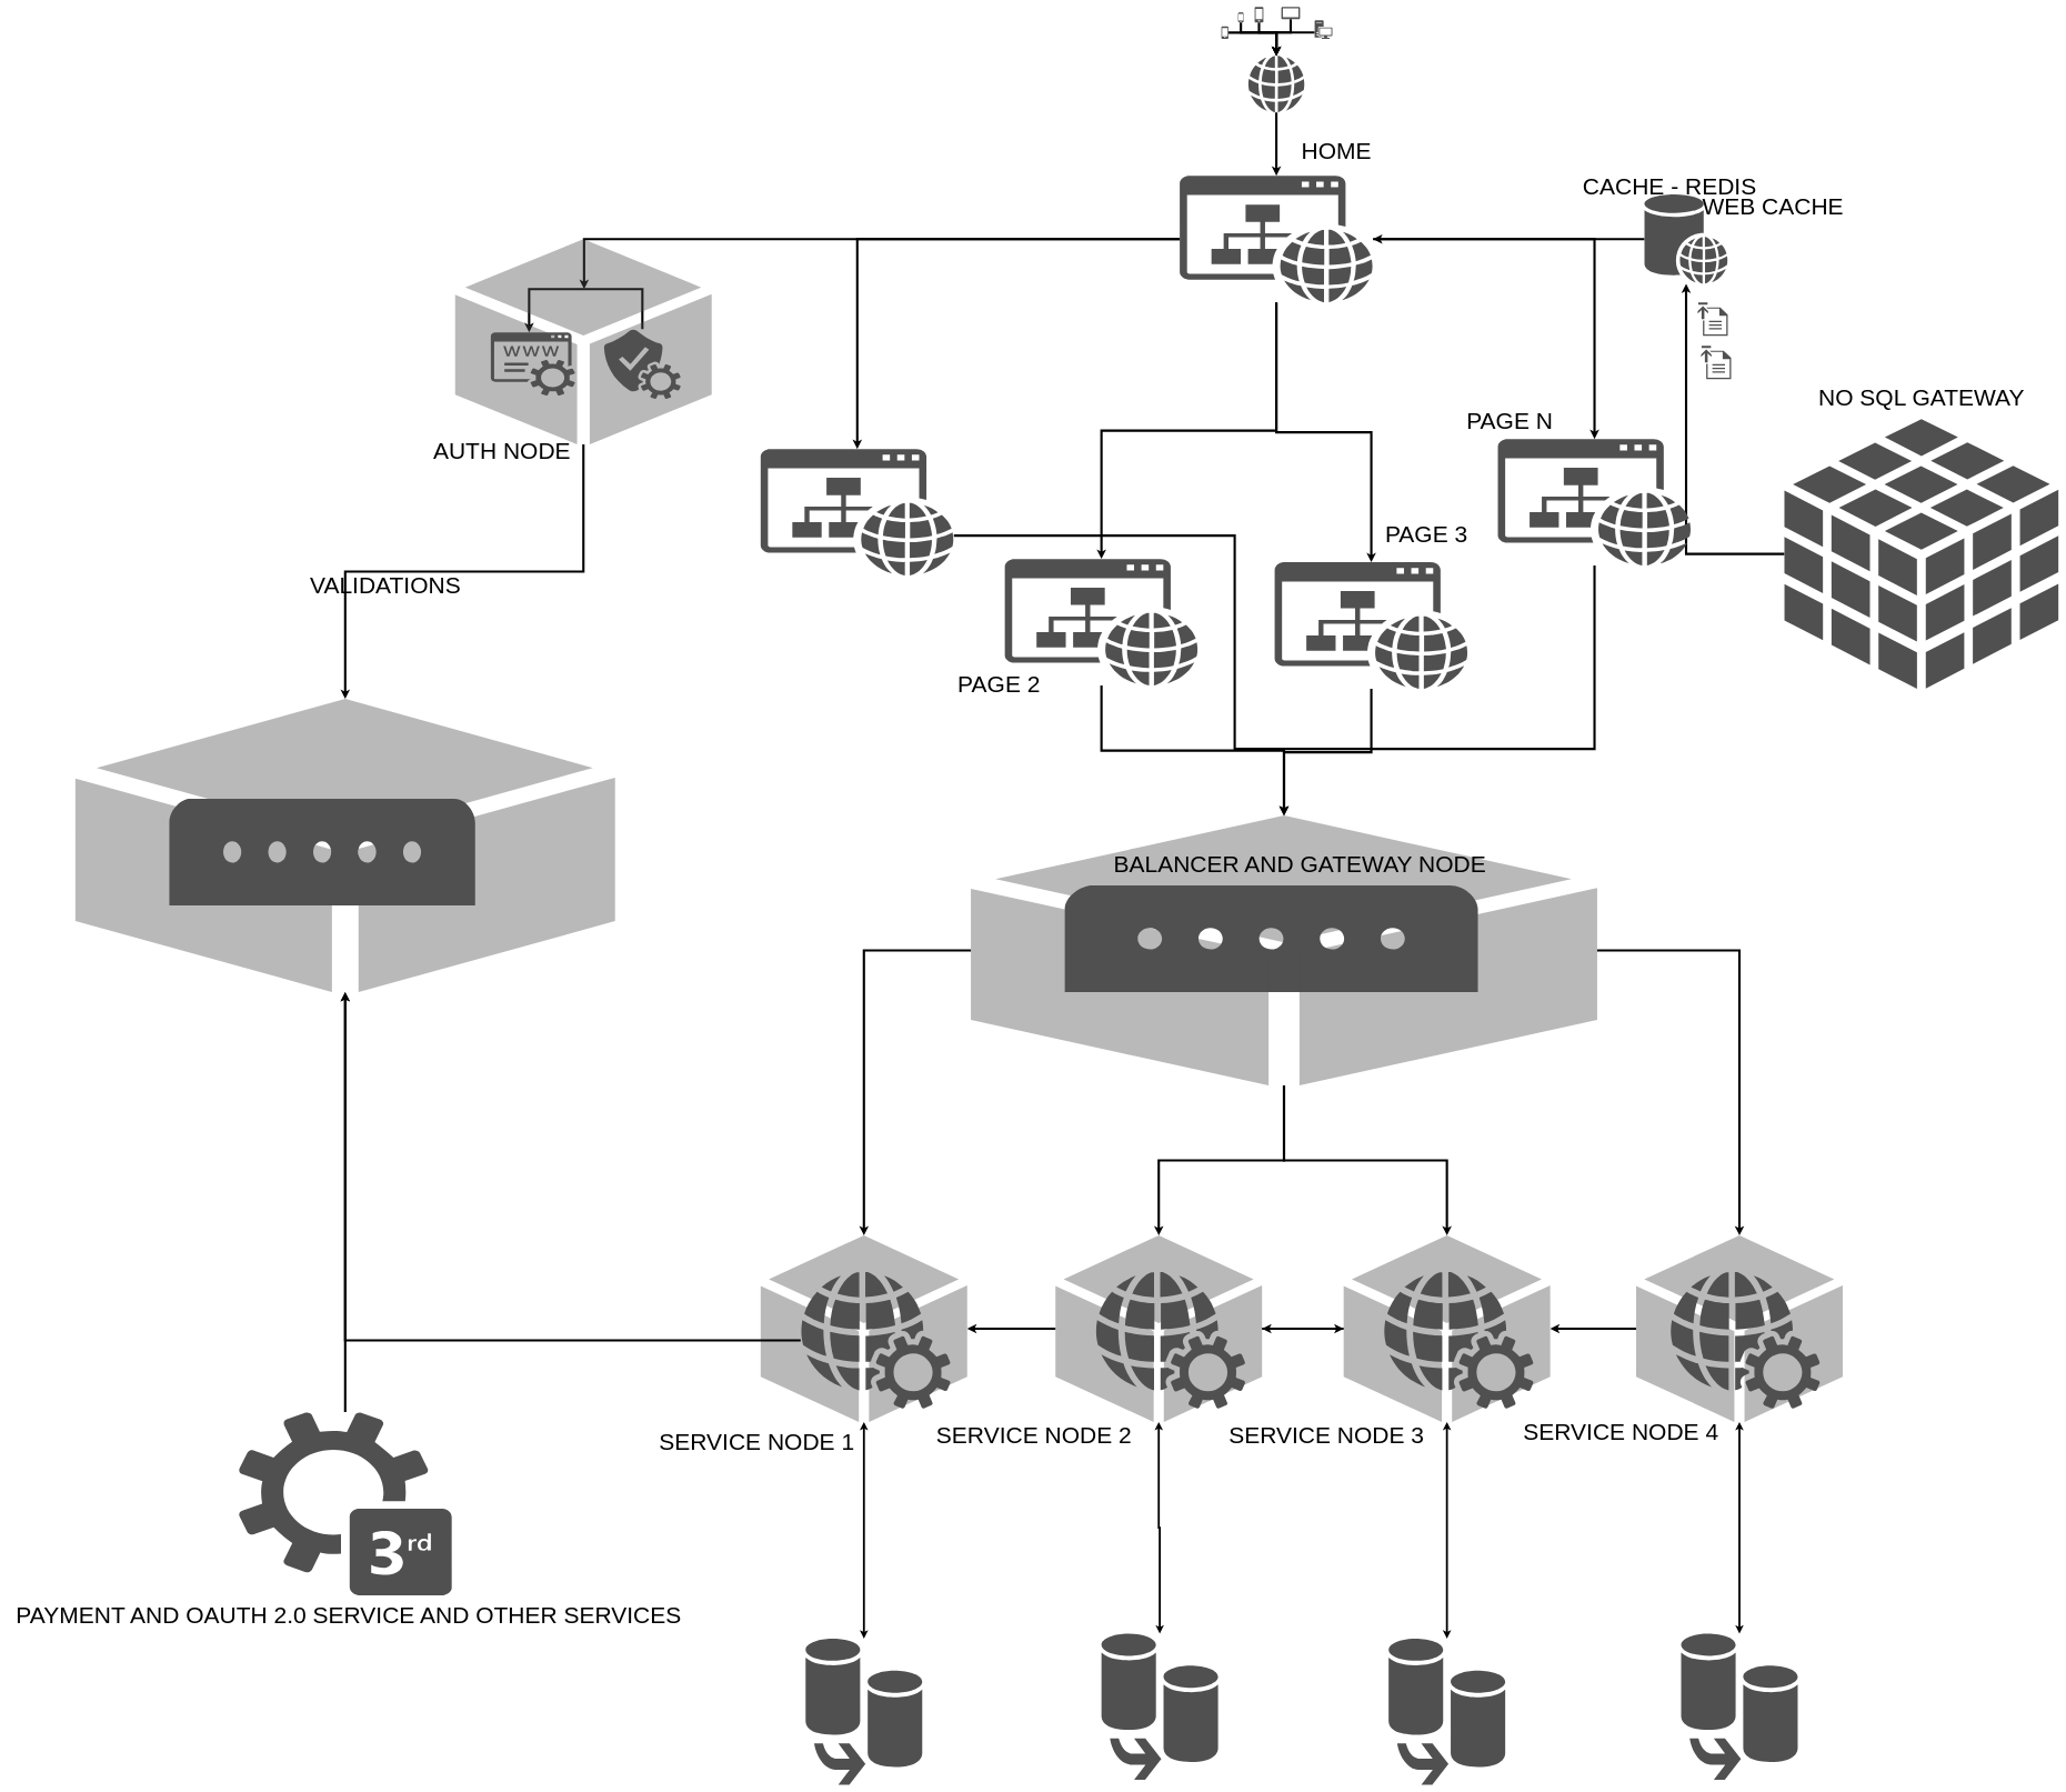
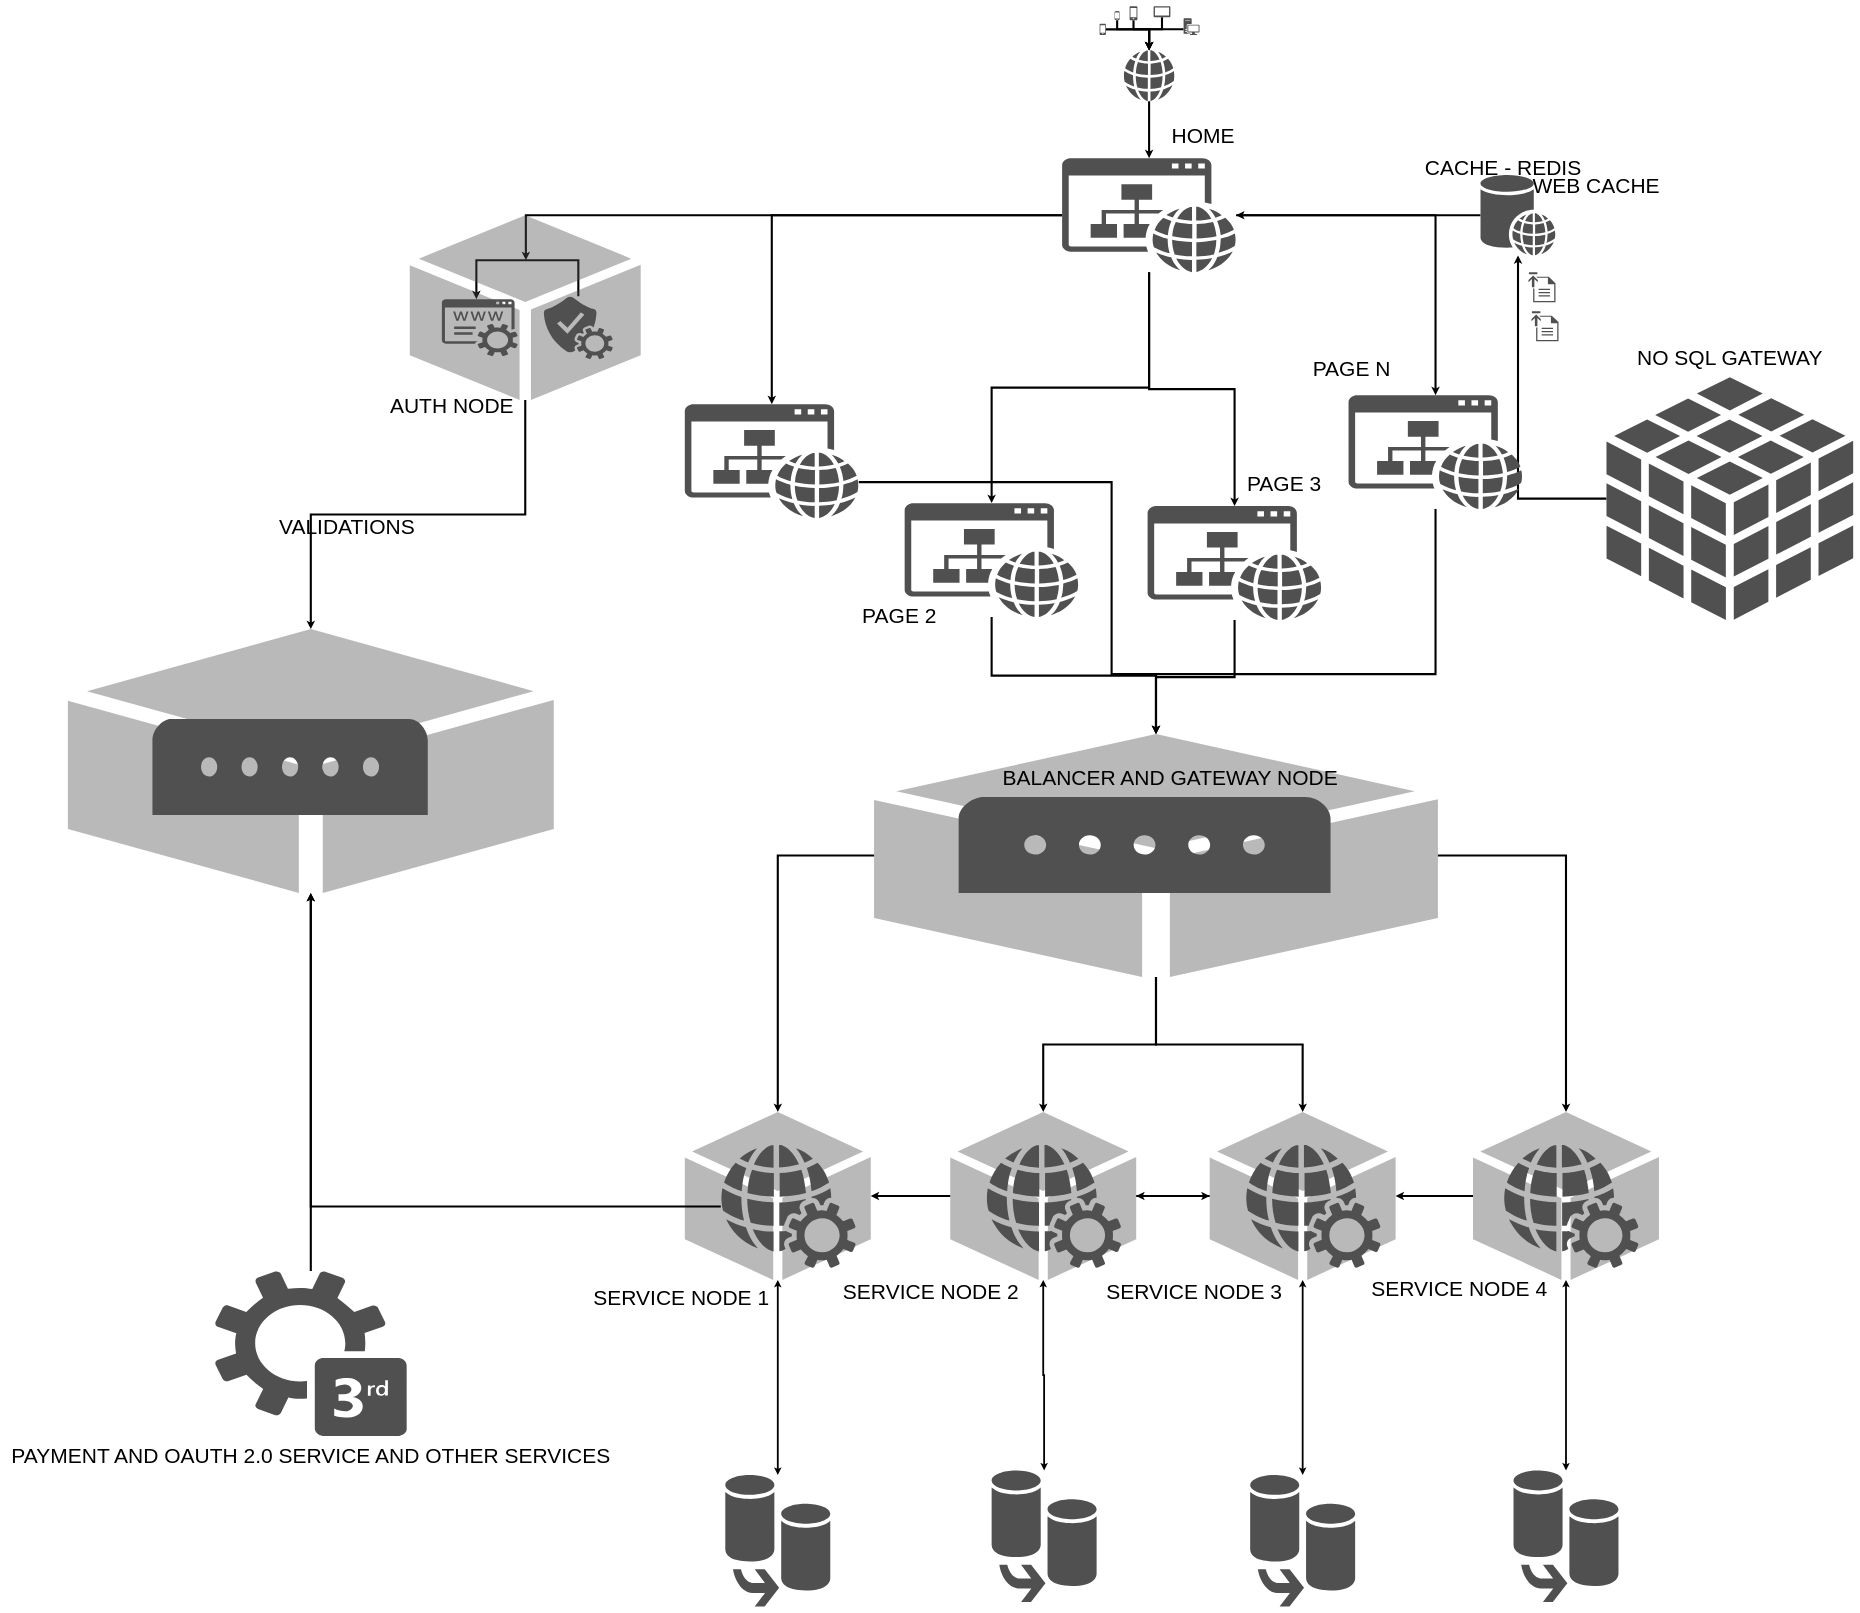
- <mxCell id="69" value="PAGE N" style="text;html=1;align=center;verticalAlign=middle;resizable=0;points=[];autosize=1;strokeColor=none;fillColor=none;fontSize=70;strokeWidth=7;" parent="1" vertex="1"><mxGeometry x="4390" y="1212" width="280" height="100" as="geometry" /></mxCell>
+ <mxCell id="69" value="PAGE N" style="text;html=1;align=center;verticalAlign=middle;resizable=0;points=[];autosize=1;strokeColor=none;fillColor=none;fontSize=70;strokeWidth=7;" parent="1" vertex="1"><mxGeometry x="4365" y="1177" width="280" height="100" as="geometry" /></mxCell>
- <mxCell id="70" value="PAGE 3" style="text;html=1;align=center;verticalAlign=middle;resizable=0;points=[];autosize=1;strokeColor=none;fillColor=none;fontSize=70;strokeWidth=7;" parent="1" vertex="1"><mxGeometry x="4145" y="1552" width="270" height="100" as="geometry" /></mxCell>
+ <mxCell id="70" value="PAGE 3" style="text;html=1;align=center;verticalAlign=middle;resizable=0;points=[];autosize=1;strokeColor=none;fillColor=none;fontSize=70;strokeWidth=7;" parent="1" vertex="1"><mxGeometry x="4145" y="1562" width="270" height="100" as="geometry" /></mxCell>
- <mxCell id="77" value="PAYMENT AND OAUTH 2.0 SERVICE AND OTHER SERVICES" style="text;html=1;align=center;verticalAlign=middle;resizable=0;points=[];autosize=1;strokeColor=none;fillColor=none;fontSize=70;strokeWidth=7;" parent="1" vertex="1"><mxGeometry x="30" y="4797" width="2030" height="100" as="geometry" /></mxCell>
+ <mxCell id="77" value="PAYMENT AND OAUTH 2.0 SERVICE AND OTHER SERVICES" style="text;html=1;align=center;verticalAlign=middle;resizable=0;points=[];autosize=1;strokeColor=none;fillColor=none;fontSize=70;strokeWidth=7;" parent="1" vertex="1"><mxGeometry x="20" y="4802" width="2030" height="100" as="geometry" /></mxCell>
